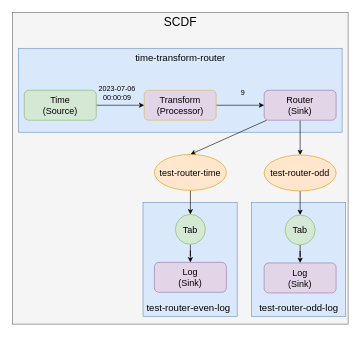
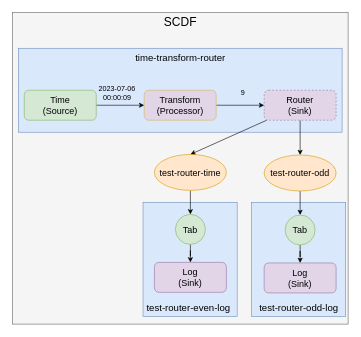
- <mxCell id="13" value="&lt;font style=&quot;font-size: 15px;&quot;&gt;Router&lt;br&gt;(Sink)&lt;/font&gt;" style="rounded=1;whiteSpace=wrap;html=1;fillColor=#e1d5e7;strokeColor=#9673a6;" vertex="1" parent="1"><mxGeometry x="440" y="150" width="120" height="50" as="geometry" /></mxCell>
+ <mxCell id="13" value="&lt;font style=&quot;font-size: 15px;&quot;&gt;Router&lt;br&gt;(Sink)&lt;/font&gt;" style="rounded=1;whiteSpace=wrap;html=1;fillColor=#e1d5e7;strokeColor=#9673a6;dashed=1;" vertex="1" parent="1"><mxGeometry x="440" y="150" width="120" height="50" as="geometry" /></mxCell>
